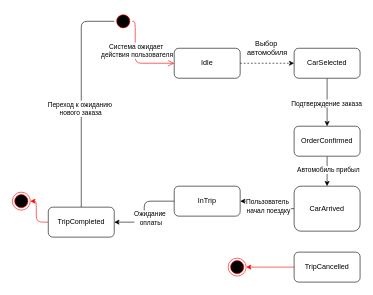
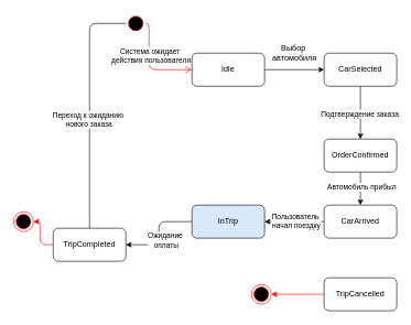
- <mxCell id="6" style="edgeStyle=orthogonalEdgeStyle;rounded=1;orthogonalLoop=1;jettySize=auto;html=1;dashed=1;" edge="1" parent="1" source="7" target="10"><mxGeometry relative="1" as="geometry" /></mxCell>
+ <mxCell id="6" style="edgeStyle=orthogonalEdgeStyle;rounded=1;orthogonalLoop=1;jettySize=auto;html=1;" edge="1" parent="1" source="7" target="10"><mxGeometry relative="1" as="geometry" /></mxCell>
- <mxCell id="19" value="InTrip" style="html=1;whiteSpace=wrap;rounded=1;" vertex="1" parent="1"><mxGeometry x="290" y="310" width="110" height="50" as="geometry" /></mxCell>
+ <mxCell id="19" value="InTrip" style="html=1;whiteSpace=wrap;rounded=1;fillColor=#dae8fc;" vertex="1" parent="1"><mxGeometry x="290" y="310" width="110" height="50" as="geometry" /></mxCell>
- <mxCell id="16" value="CarArrived" style="html=1;whiteSpace=wrap;rounded=1;" vertex="1" parent="1"><mxGeometry x="490" y="310" width="110" height="75" as="geometry" /></mxCell>
+ <mxCell id="16" value="CarArrived" style="html=1;whiteSpace=wrap;rounded=1;" vertex="1" parent="1"><mxGeometry x="490" y="310" width="110" height="50" as="geometry" /></mxCell>
